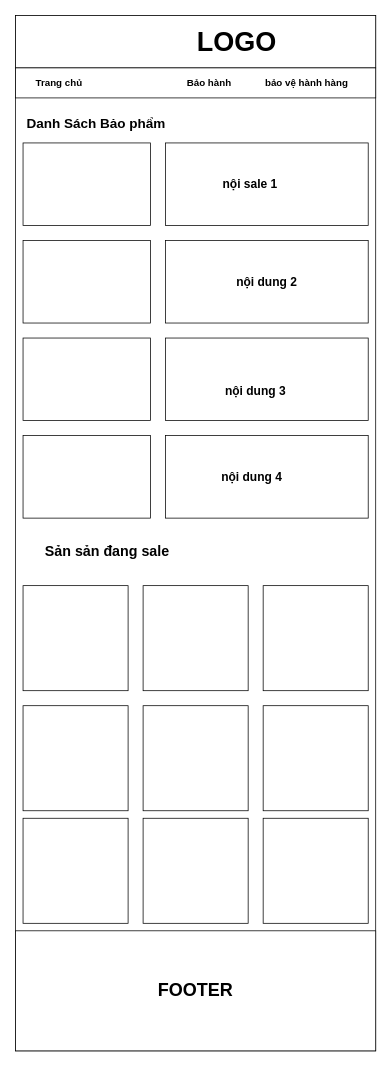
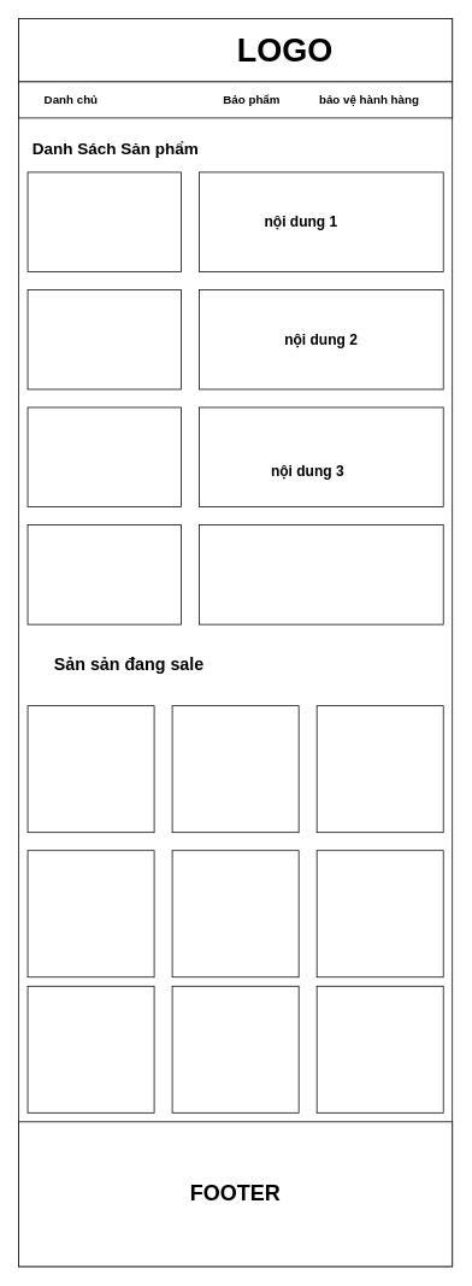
- <mxCell id="6" value="&lt;b&gt;&lt;font style=&quot;font-size: 13px;&quot;&gt;Trang chủ&amp;nbsp;&lt;/font&gt;&lt;/b&gt;" style="text;html=1;strokeColor=none;fillColor=none;align=center;verticalAlign=middle;whiteSpace=wrap;rounded=0;" vertex="1" parent="1"><mxGeometry x="40" y="95" width="80" height="30" as="geometry" /></mxCell>
+ <mxCell id="6" value="&lt;b&gt;&lt;font style=&quot;font-size: 13px;&quot;&gt;Danh chủ&amp;nbsp;&lt;/font&gt;&lt;/b&gt;" style="text;html=1;strokeColor=none;fillColor=none;align=center;verticalAlign=middle;whiteSpace=wrap;rounded=0;" vertex="1" parent="1"><mxGeometry x="40" y="95" width="80" height="30" as="geometry" /></mxCell>
- <mxCell id="7" value="&lt;b&gt;&lt;font style=&quot;font-size: 13px;&quot;&gt;Bảo hành&amp;nbsp;&lt;/font&gt;&lt;/b&gt;" style="text;html=1;strokeColor=none;fillColor=none;align=center;verticalAlign=middle;whiteSpace=wrap;rounded=0;" vertex="1" parent="1"><mxGeometry x="240" y="95" width="80" height="30" as="geometry" /></mxCell>
+ <mxCell id="7" value="&lt;b&gt;&lt;font style=&quot;font-size: 13px;&quot;&gt;Bảo phẩm&amp;nbsp;&lt;/font&gt;&lt;/b&gt;" style="text;html=1;strokeColor=none;fillColor=none;align=center;verticalAlign=middle;whiteSpace=wrap;rounded=0;" vertex="1" parent="1"><mxGeometry x="240" y="95" width="80" height="30" as="geometry" /></mxCell>
- <mxCell id="12" value="&lt;h2&gt;&lt;b&gt;Danh Sách Bảo phẩm&amp;nbsp;&lt;/b&gt;&lt;/h2&gt;" style="text;html=1;strokeColor=none;fillColor=none;align=center;verticalAlign=middle;whiteSpace=wrap;rounded=0;" vertex="1" parent="1"><mxGeometry x="20" y="150" width="220" height="30" as="geometry" /></mxCell>
+ <mxCell id="12" value="&lt;h2&gt;&lt;b&gt;Danh Sách Sản phẩm&amp;nbsp;&lt;/b&gt;&lt;/h2&gt;" style="text;html=1;strokeColor=none;fillColor=none;align=center;verticalAlign=middle;whiteSpace=wrap;rounded=0;" vertex="1" parent="1"><mxGeometry x="20" y="150" width="220" height="30" as="geometry" /></mxCell>
- <mxCell id="14" value="&lt;b&gt;&lt;font style=&quot;font-size: 16px;&quot;&gt;nội sale 1&amp;nbsp;&lt;/font&gt;&lt;/b&gt;" style="text;html=1;strokeColor=none;fillColor=none;align=center;verticalAlign=middle;whiteSpace=wrap;rounded=0;" vertex="1" parent="1"><mxGeometry x="280" y="230" width="110" height="30" as="geometry" /></mxCell>
+ <mxCell id="14" value="&lt;b&gt;&lt;font style=&quot;font-size: 16px;&quot;&gt;nội dung 1&amp;nbsp;&lt;/font&gt;&lt;/b&gt;" style="text;html=1;strokeColor=none;fillColor=none;align=center;verticalAlign=middle;whiteSpace=wrap;rounded=0;" vertex="1" parent="1"><mxGeometry x="280" y="230" width="110" height="30" as="geometry" /></mxCell>
- <mxCell id="23" value="&lt;b&gt;&lt;font style=&quot;font-size: 16px;&quot;&gt;nội dung 4&lt;/font&gt;&lt;/b&gt;" style="text;html=1;strokeColor=none;fillColor=none;align=center;verticalAlign=middle;whiteSpace=wrap;rounded=0;" vertex="1" parent="1"><mxGeometry x="280" y="620" width="110" height="30" as="geometry" /></mxCell>
